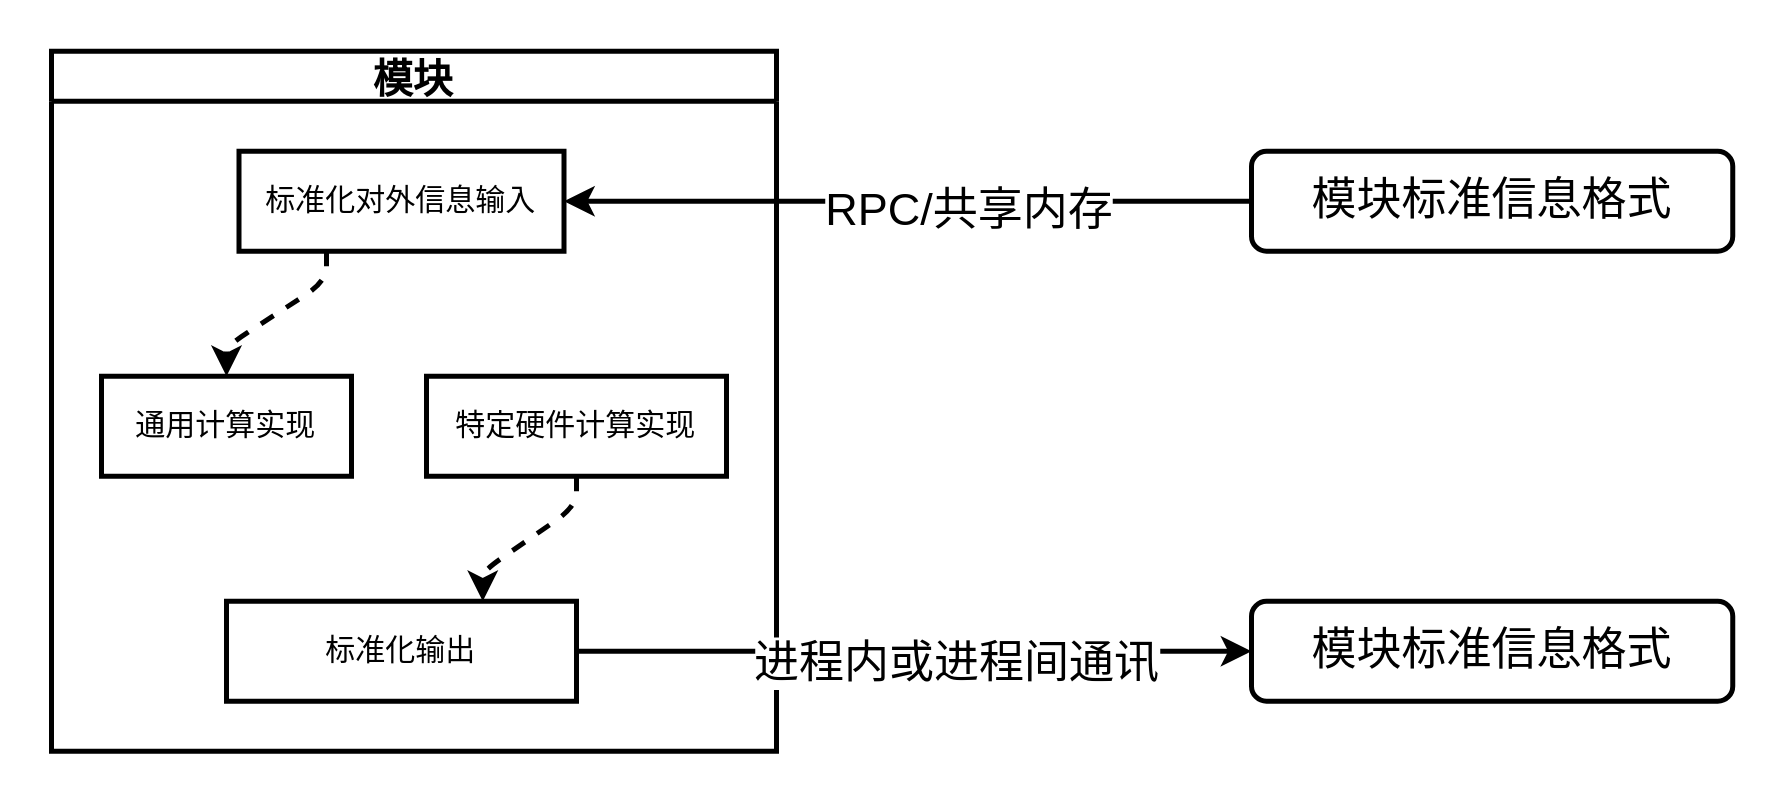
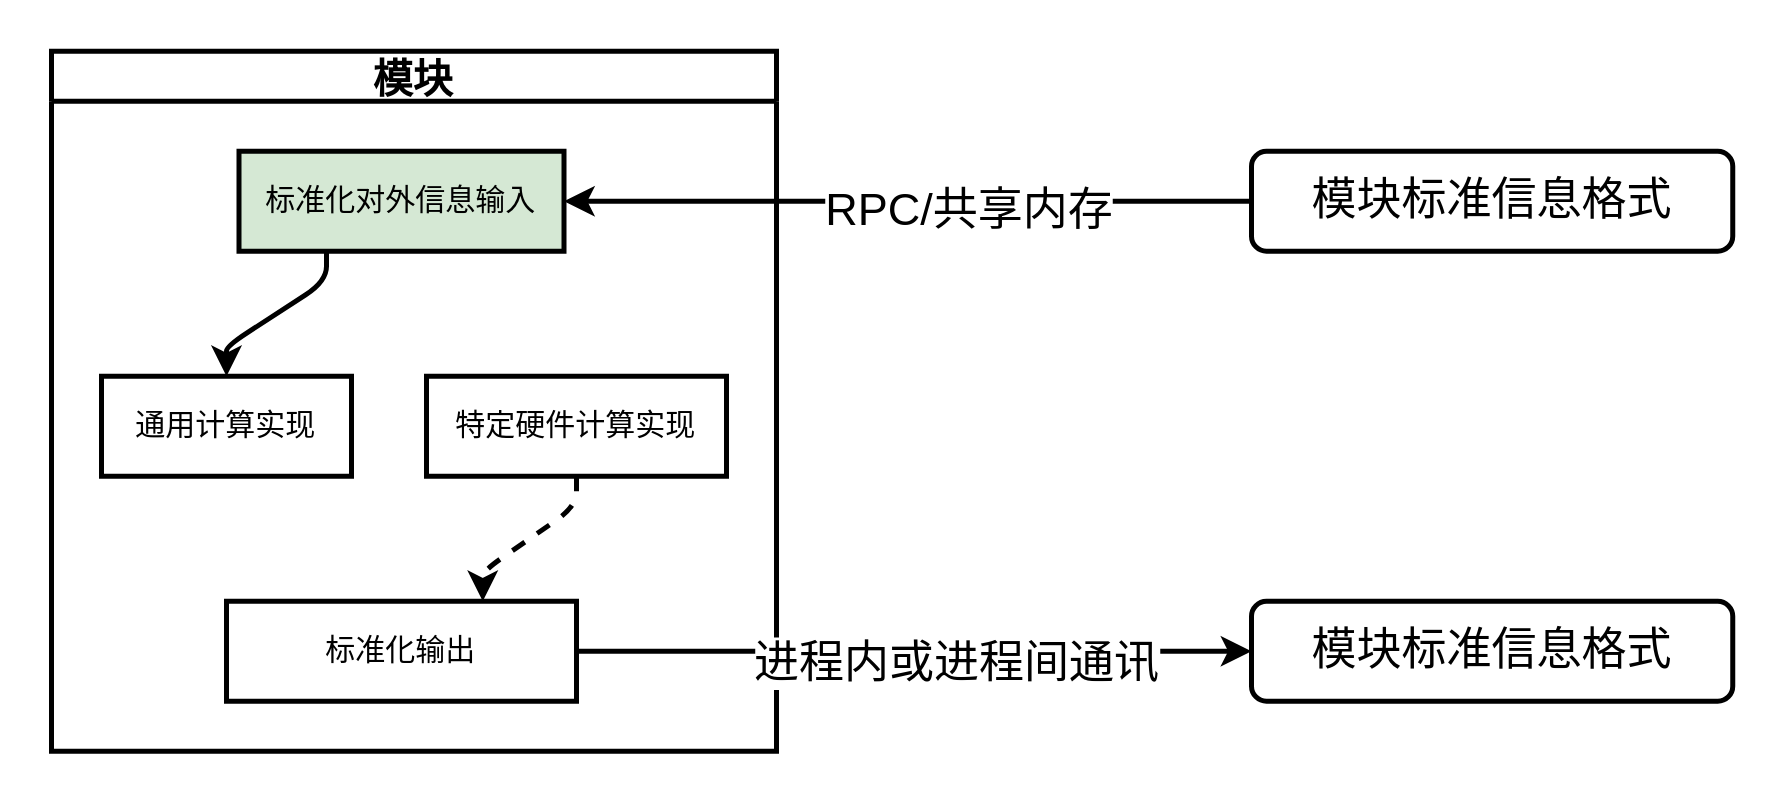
- <mxCell id="3" value="标准化对外信息输入" style="whiteSpace=wrap;html=1;strokeWidth=2;shadow=0;" parent="2" vertex="1"><mxGeometry x="75" y="40" width="130" height="40" as="geometry" /></mxCell>
+ <mxCell id="3" value="标准化对外信息输入" style="whiteSpace=wrap;html=1;strokeWidth=2;shadow=0;fillColor=#d5e8d4;" parent="2" vertex="1"><mxGeometry x="75" y="40" width="130" height="40" as="geometry" /></mxCell>
- <mxCell id="5" value="" style="html=1;rounded=1;curved=0;sourcePerimeterSpacing=0;targetPerimeterSpacing=0;startSize=6;endSize=6;noEdgeStyle=1;orthogonal=1;strokeWidth=2;shadow=0;dashed=1;" parent="2" source="3" target="4" edge="1"><mxGeometry relative="1" as="geometry"><Array as="points"><mxPoint x="110" y="92" /><mxPoint x="70" y="118" /></Array></mxGeometry></mxCell>
+ <mxCell id="5" value="" style="html=1;rounded=1;curved=0;sourcePerimeterSpacing=0;targetPerimeterSpacing=0;startSize=6;endSize=6;noEdgeStyle=1;orthogonal=1;strokeWidth=2;shadow=0;" parent="2" source="3" target="4" edge="1"><mxGeometry relative="1" as="geometry"><Array as="points"><mxPoint x="110" y="92" /><mxPoint x="70" y="118" /></Array></mxGeometry></mxCell>
